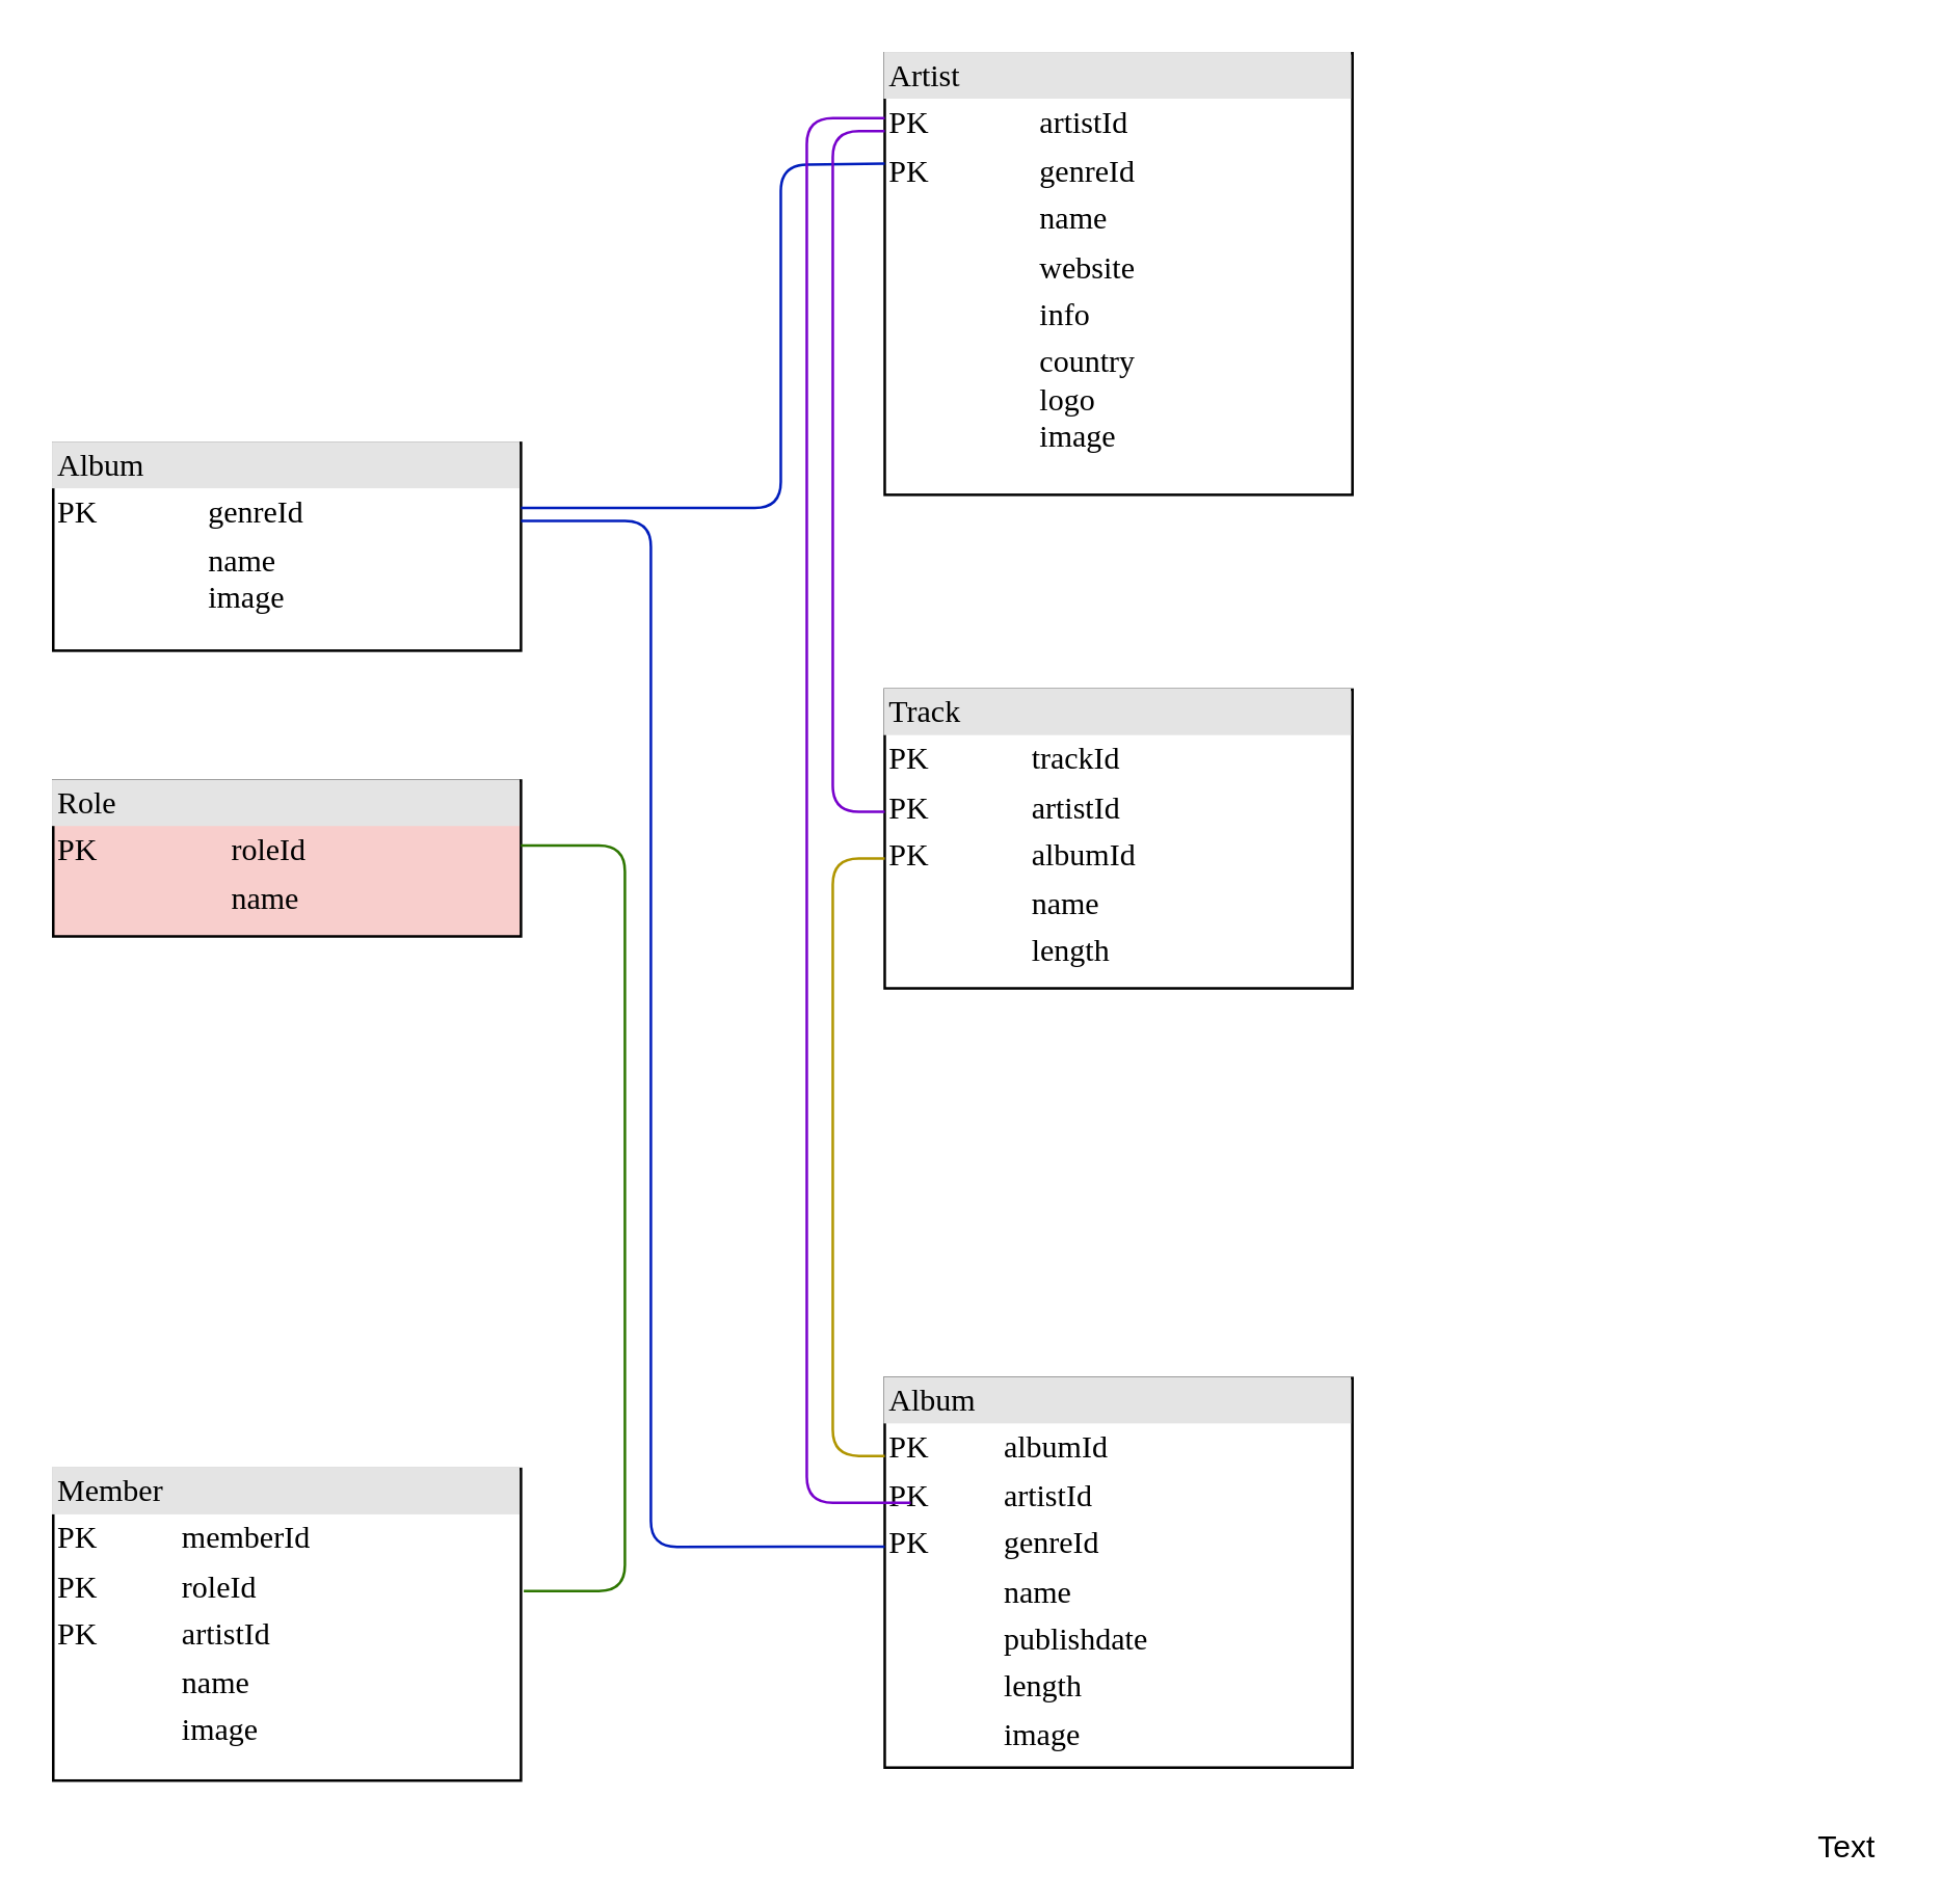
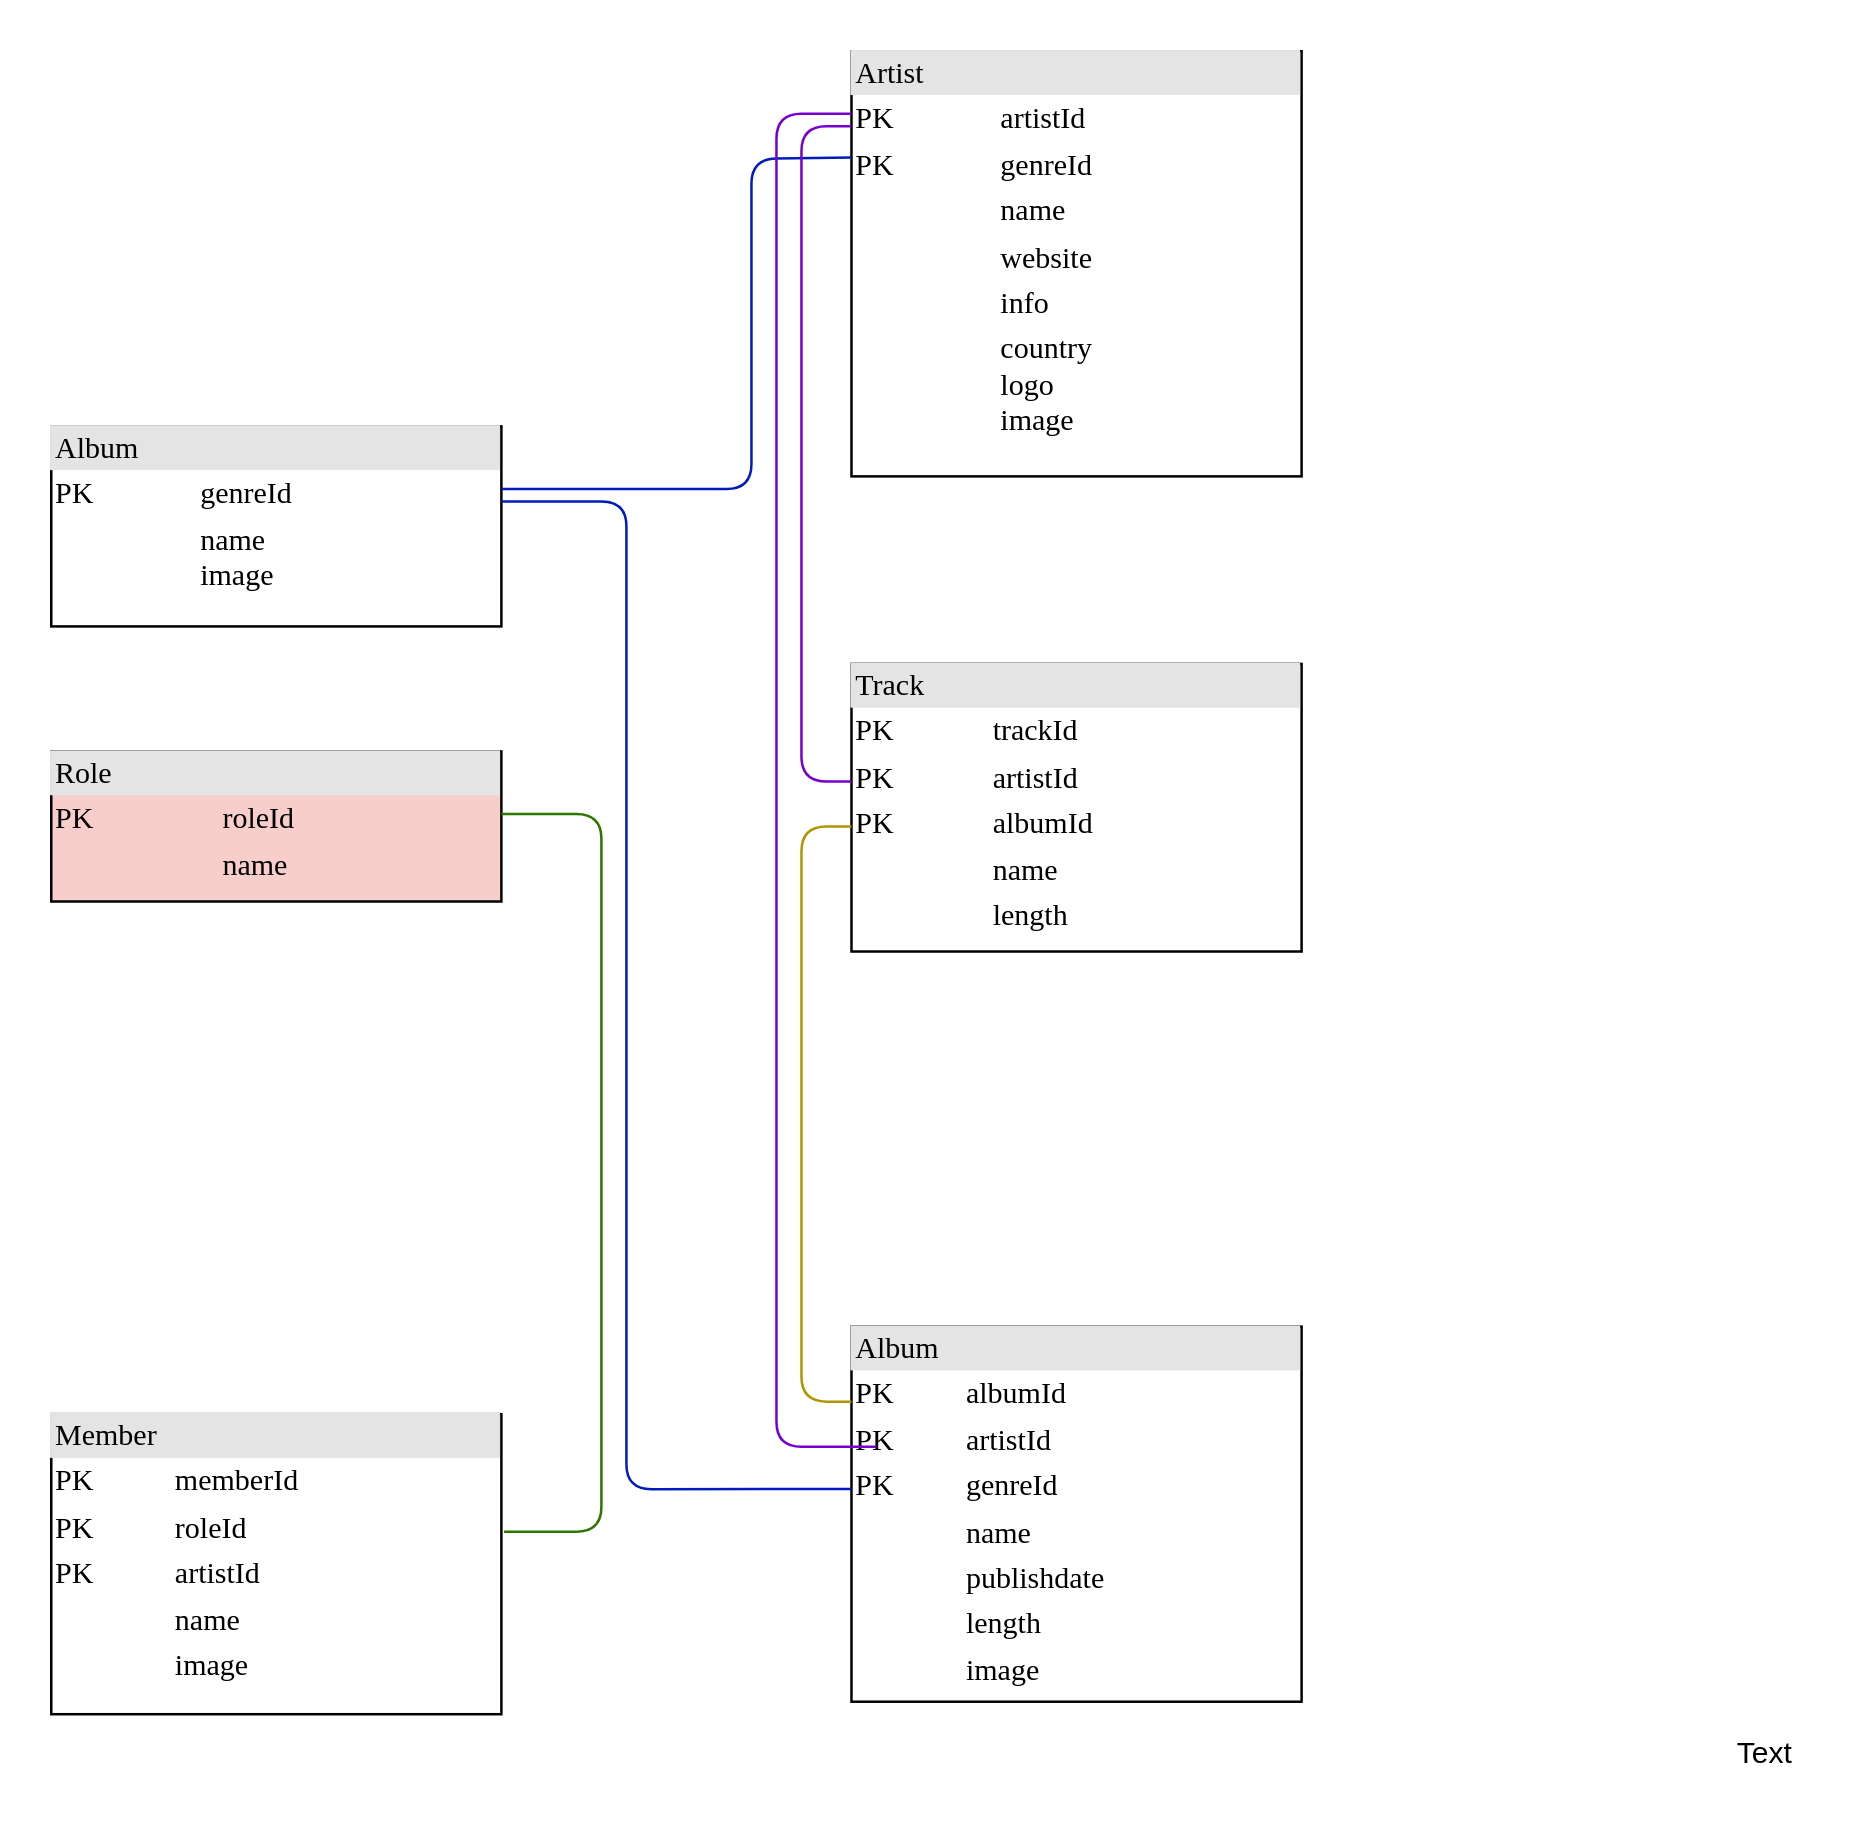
- <mxCell id="15" value="Text" style="text;html=1;align=center;verticalAlign=middle;resizable=0;points=[];;autosize=1;" vertex="1" parent="1"><mxGeometry x="690" y="701" width="40" height="20" as="geometry" /></mxCell>
+ <mxCell id="15" value="Text" style="text;html=1;align=center;verticalAlign=middle;resizable=0;points=[];;autosize=1;" vertex="1" parent="1"><mxGeometry x="685" y="691" width="40" height="20" as="geometry" /></mxCell>
